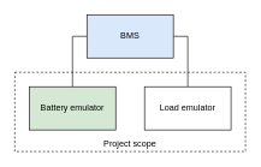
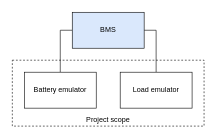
- <mxCell id="4" value="Battery emulator" style="rounded=0;whiteSpace=wrap;html=1;fillColor=#d5e8d4;" parent="1" vertex="1"><mxGeometry x="40" y="120" width="120" height="60" as="geometry" /></mxCell>
+ <mxCell id="4" value="Battery emulator" style="rounded=0;whiteSpace=wrap;html=1;" parent="1" vertex="1"><mxGeometry x="40" y="120" width="120" height="60" as="geometry" /></mxCell>
